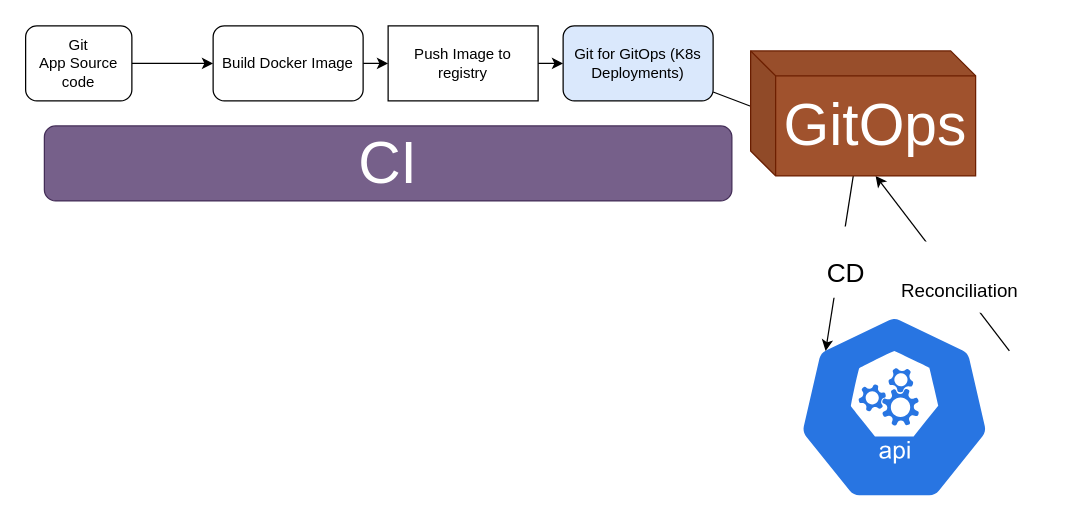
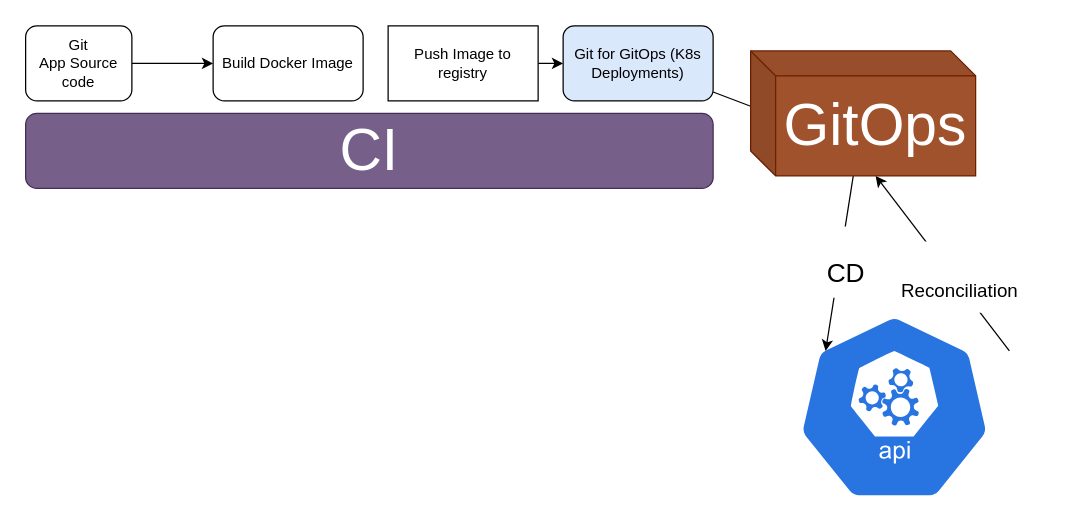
- <mxCell id="4" value="" style="edgeStyle=none;html=1;" edge="1" parent="1" source="5" target="7"><mxGeometry relative="1" as="geometry" /></mxCell>
- <mxCell id="10" value="CI" style="rounded=1;whiteSpace=wrap;html=1;fillColor=#76608a;strokeColor=#432D57;fontColor=#ffffff;fontSize=47;" vertex="1" parent="1"><mxGeometry x="35" y="100" width="550" height="60" as="geometry" /></mxCell>
+ <mxCell id="10" value="CI" style="rounded=1;whiteSpace=wrap;html=1;fillColor=#76608a;strokeColor=#432D57;fontColor=#ffffff;fontSize=47;" vertex="1" parent="1"><mxGeometry x="20" y="90" width="550" height="60" as="geometry" /></mxCell>
